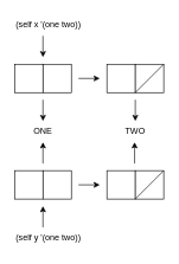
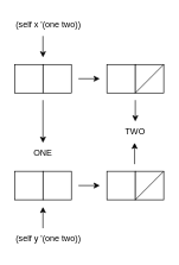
- <mxCell id="14" value="ONE" style="text;html=1;strokeColor=none;fillColor=none;align=center;verticalAlign=middle;whiteSpace=wrap;rounded=0;" vertex="1" parent="1"><mxGeometry x="30" y="170" width="60" height="30" as="geometry" /></mxCell>
+ <mxCell id="14" value="ONE" style="text;html=1;strokeColor=none;fillColor=none;align=center;verticalAlign=middle;whiteSpace=wrap;rounded=0;" vertex="1" parent="1"><mxGeometry x="30" y="200" width="60" height="30" as="geometry" /></mxCell>
